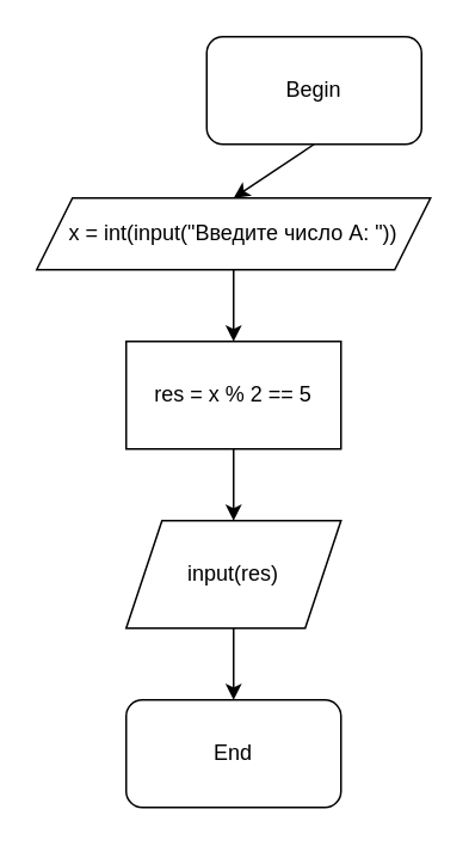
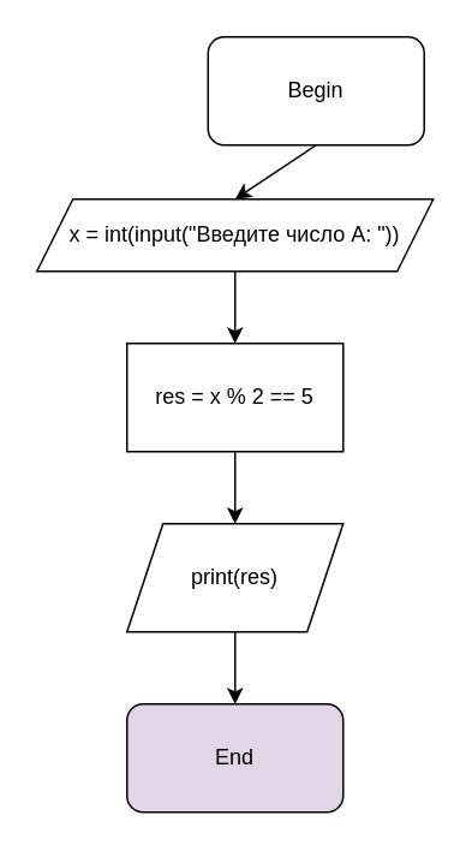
- <mxCell id="8" value="input(res)" style="shape=parallelogram;perimeter=parallelogramPerimeter;whiteSpace=wrap;html=1;fixedSize=1;" parent="1" vertex="1"><mxGeometry x="70" y="290" width="120" height="60" as="geometry" /></mxCell>
+ <mxCell id="8" value="print(res)" style="shape=parallelogram;perimeter=parallelogramPerimeter;whiteSpace=wrap;html=1;fixedSize=1;" parent="1" vertex="1"><mxGeometry x="70" y="290" width="120" height="60" as="geometry" /></mxCell>
- <mxCell id="10" value="End" style="rounded=1;whiteSpace=wrap;html=1;" vertex="1" parent="1"><mxGeometry x="70" y="390" width="120" height="60" as="geometry" /></mxCell>
+ <mxCell id="10" value="End" style="rounded=1;whiteSpace=wrap;html=1;fillColor=#e1d5e7;" vertex="1" parent="1"><mxGeometry x="70" y="390" width="120" height="60" as="geometry" /></mxCell>
